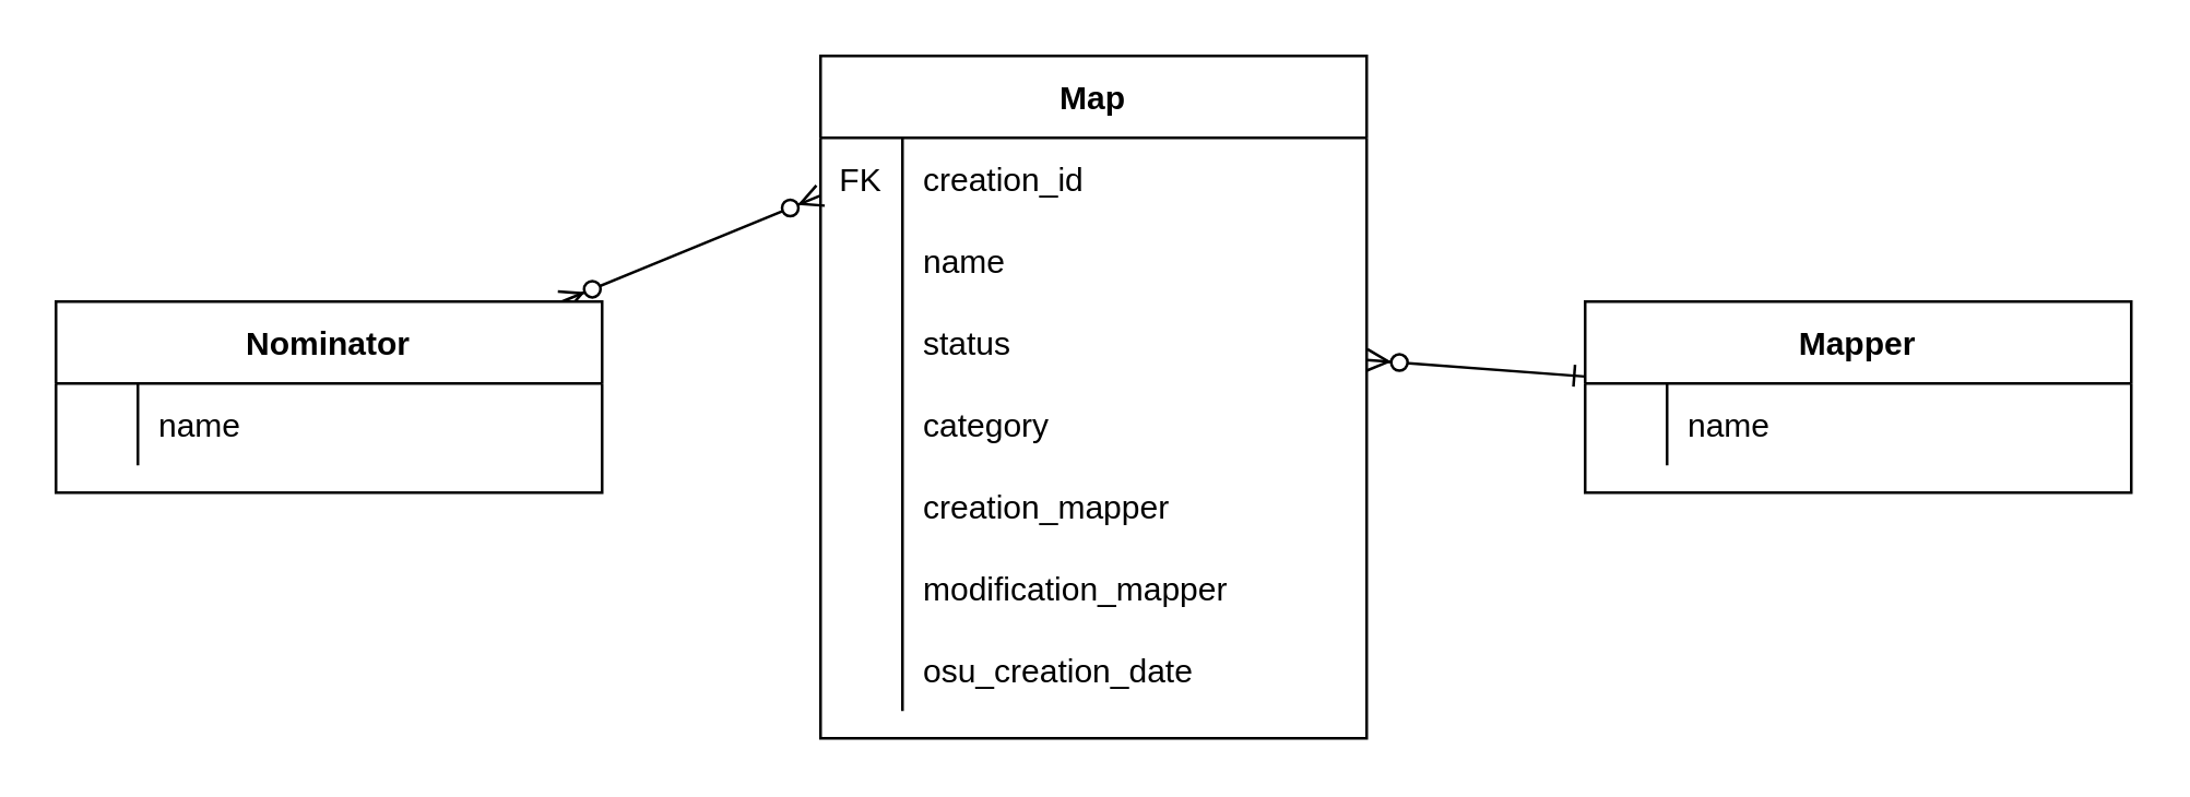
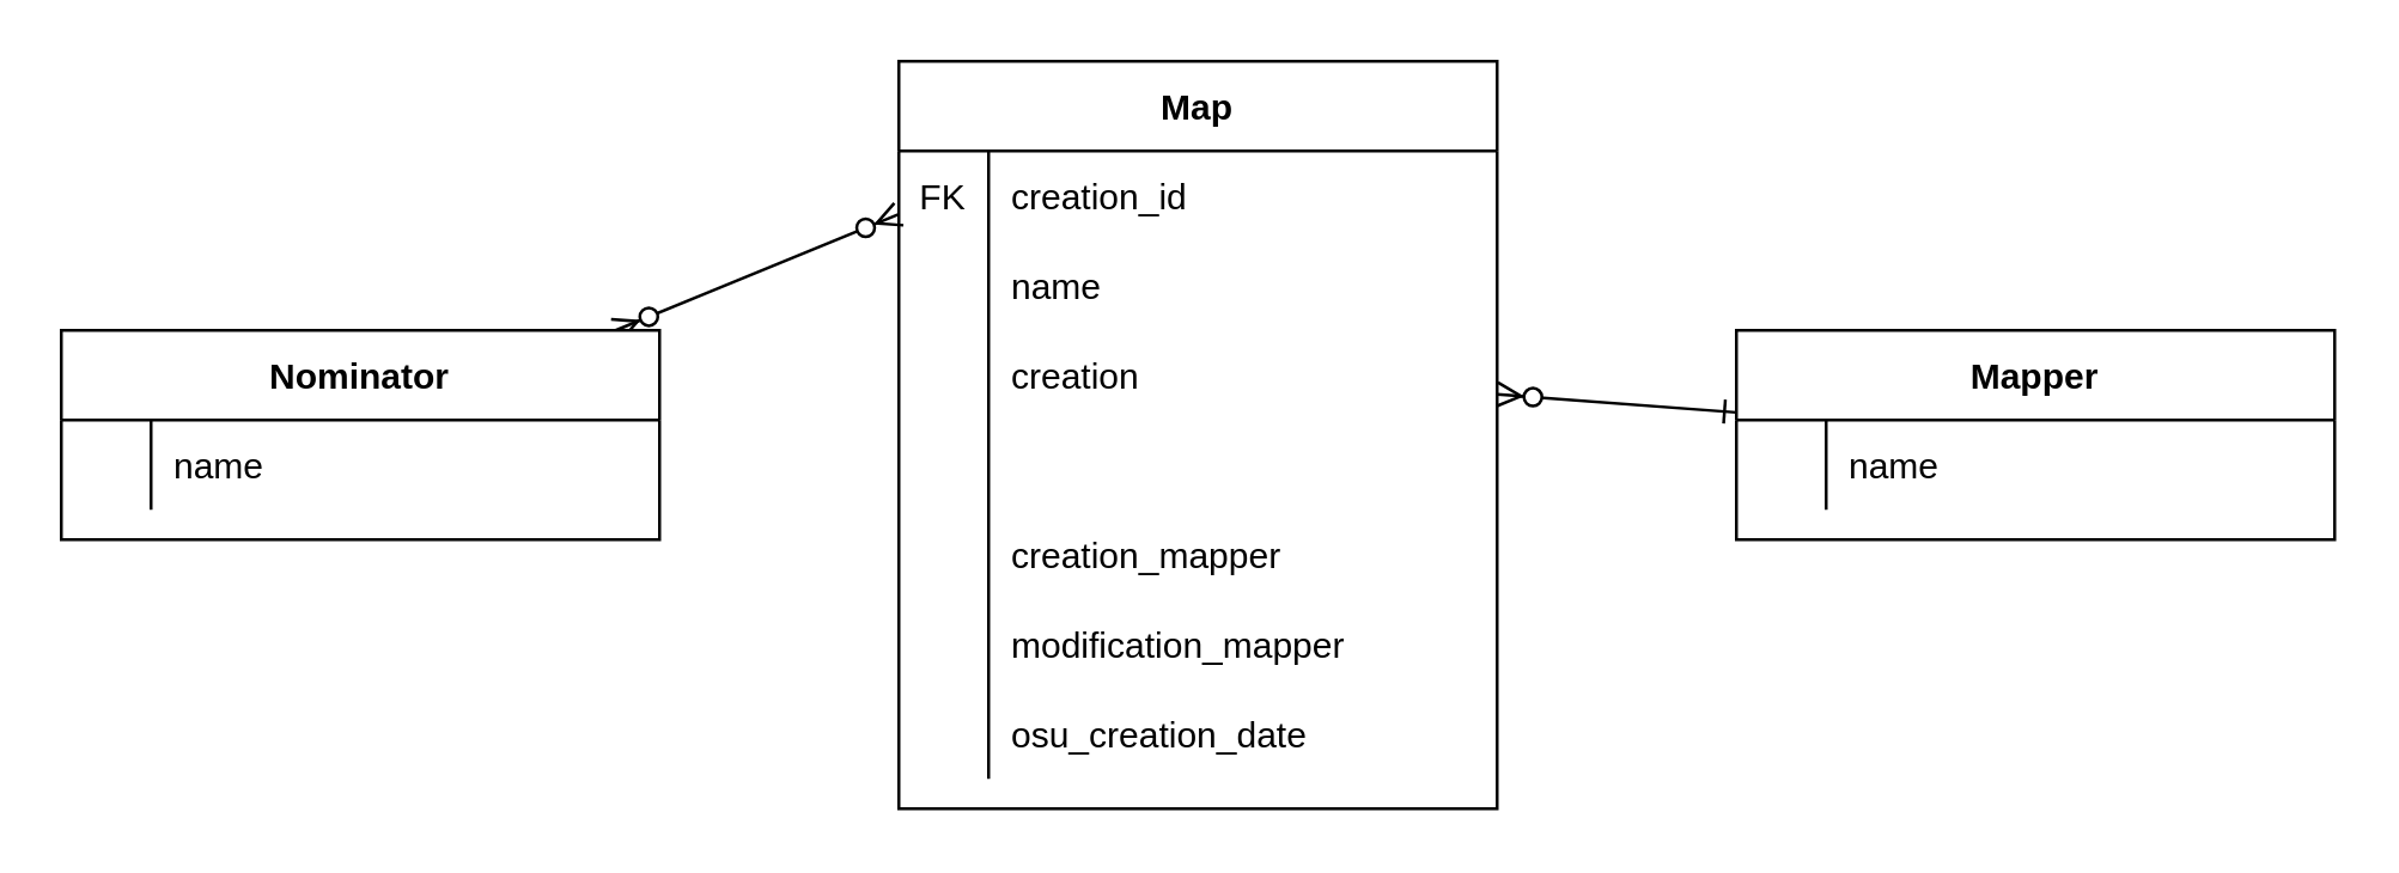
- <mxCell id="16" value="status" style="shape=partialRectangle;overflow=hidden;connectable=0;fillColor=none;top=0;left=0;bottom=0;right=0;align=left;spacingLeft=6;" parent="14" vertex="1"><mxGeometry x="30" width="170" height="30" as="geometry" /></mxCell>
+ <mxCell id="16" value="creation" style="shape=partialRectangle;overflow=hidden;connectable=0;fillColor=none;top=0;left=0;bottom=0;right=0;align=left;spacingLeft=6;" parent="14" vertex="1"><mxGeometry x="30" width="170" height="30" as="geometry" /></mxCell>
- <mxCell id="19" value="category" style="shape=partialRectangle;overflow=hidden;connectable=0;fillColor=none;top=0;left=0;bottom=0;right=0;align=left;spacingLeft=6;" parent="17" vertex="1"><mxGeometry x="30" width="170" height="30" as="geometry" /></mxCell>
